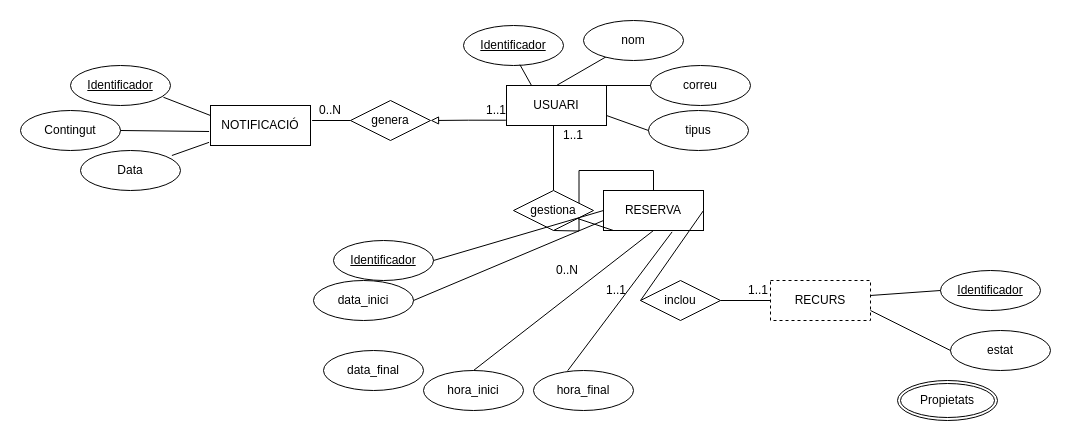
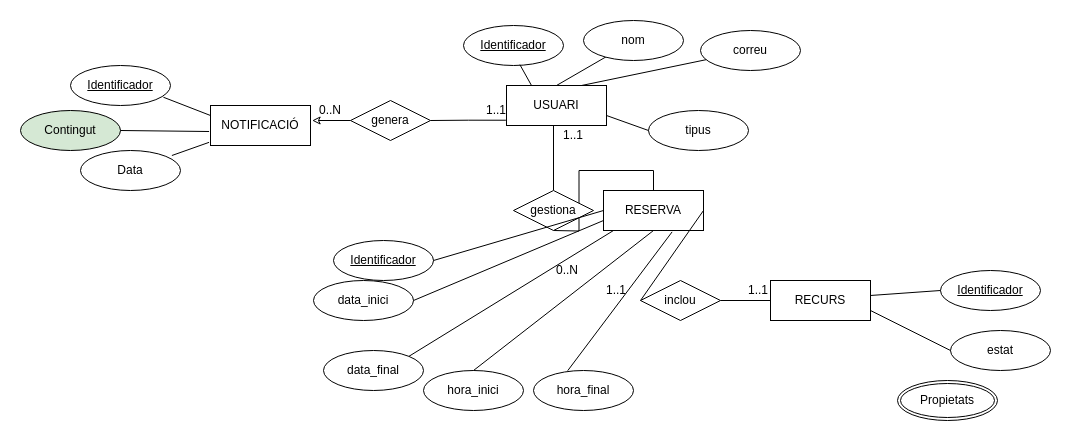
- <mxCell id="21" value="correu" style="ellipse;whiteSpace=wrap;html=1;align=center;" vertex="1" parent="1"><mxGeometry x="650" y="65" width="100" height="40" as="geometry" /></mxCell>
+ <mxCell id="21" value="correu" style="ellipse;whiteSpace=wrap;html=1;align=center;" vertex="1" parent="1"><mxGeometry x="700" y="30" width="100" height="40" as="geometry" /></mxCell>
- <mxCell id="7" style="edgeStyle=orthogonalEdgeStyle;rounded=0;orthogonalLoop=1;jettySize=auto;html=1;entryX=1;entryY=0.5;entryDx=0;entryDy=0;endArrow=block;endFill=0;exitX=-0.006;exitY=0.868;exitDx=0;exitDy=0;exitPerimeter=0;" edge="1" parent="1" source="2" target="9"><mxGeometry relative="1" as="geometry"><mxPoint x="480" y="120" as="sourcePoint" /></mxGeometry></mxCell>
+ <mxCell id="7" style="edgeStyle=orthogonalEdgeStyle;rounded=0;orthogonalLoop=1;jettySize=auto;html=1;entryX=1;entryY=0.5;entryDx=0;entryDy=0;endArrow=none;endFill=0;exitX=-0.006;exitY=0.868;exitDx=0;exitDy=0;exitPerimeter=0;" edge="1" parent="1" source="2" target="9"><mxGeometry relative="1" as="geometry"><mxPoint x="480" y="120" as="sourcePoint" /></mxGeometry></mxCell>
- <mxCell id="10" style="edgeStyle=orthogonalEdgeStyle;rounded=0;orthogonalLoop=1;jettySize=auto;html=1;exitX=0;exitY=0.5;exitDx=0;exitDy=0;entryX=1.016;entryY=0.393;entryDx=0;entryDy=0;entryPerimeter=0;endArrow=none;endFill=0;" edge="1" parent="1" source="9" target="5"><mxGeometry relative="1" as="geometry" /></mxCell>
+ <mxCell id="10" style="edgeStyle=orthogonalEdgeStyle;rounded=0;orthogonalLoop=1;jettySize=auto;html=1;exitX=0;exitY=0.5;exitDx=0;exitDy=0;entryX=1.016;entryY=0.393;entryDx=0;entryDy=0;entryPerimeter=0;endArrow=classic;endFill=0;" edge="1" parent="1" source="9" target="5"><mxGeometry relative="1" as="geometry" /></mxCell>
- <mxCell id="22" value="Contingut" style="ellipse;whiteSpace=wrap;html=1;align=center;" vertex="1" parent="1"><mxGeometry x="20" y="110" width="100" height="40" as="geometry" /></mxCell>
+ <mxCell id="22" value="Contingut" style="ellipse;whiteSpace=wrap;html=1;align=center;fillColor=#d5e8d4;" vertex="1" parent="1"><mxGeometry x="20" y="110" width="100" height="40" as="geometry" /></mxCell>
- <mxCell id="42" style="rounded=0;orthogonalLoop=1;jettySize=auto;html=1;exitX=0.1;exitY=1;exitDx=0;exitDy=0;endArrow=none;endFill=0;exitPerimeter=0;" edge="1" parent="1" source="4" target="12"><mxGeometry relative="1" as="geometry"><mxPoint x="538" y="410" as="sourcePoint" /><mxPoint x="568" y="370" as="targetPoint" /></mxGeometry></mxCell>
+ <mxCell id="42" style="rounded=0;orthogonalLoop=1;jettySize=auto;html=1;exitX=0.1;exitY=1;exitDx=0;exitDy=0;entryX=1;entryY=0;entryDx=0;entryDy=0;endArrow=none;endFill=0;exitPerimeter=0;" edge="1" parent="1" source="4" target="41"><mxGeometry relative="1" as="geometry"><mxPoint x="538" y="410" as="sourcePoint" /><mxPoint x="568" y="370" as="targetPoint" /></mxGeometry></mxCell>
- <mxCell id="6" value="RECURS" style="whiteSpace=wrap;html=1;align=center;dashed=1;" vertex="1" parent="1"><mxGeometry x="770" y="280" width="100" height="40" as="geometry" /></mxCell>
+ <mxCell id="6" value="RECURS" style="whiteSpace=wrap;html=1;align=center;" vertex="1" parent="1"><mxGeometry x="770" y="280" width="100" height="40" as="geometry" /></mxCell>
